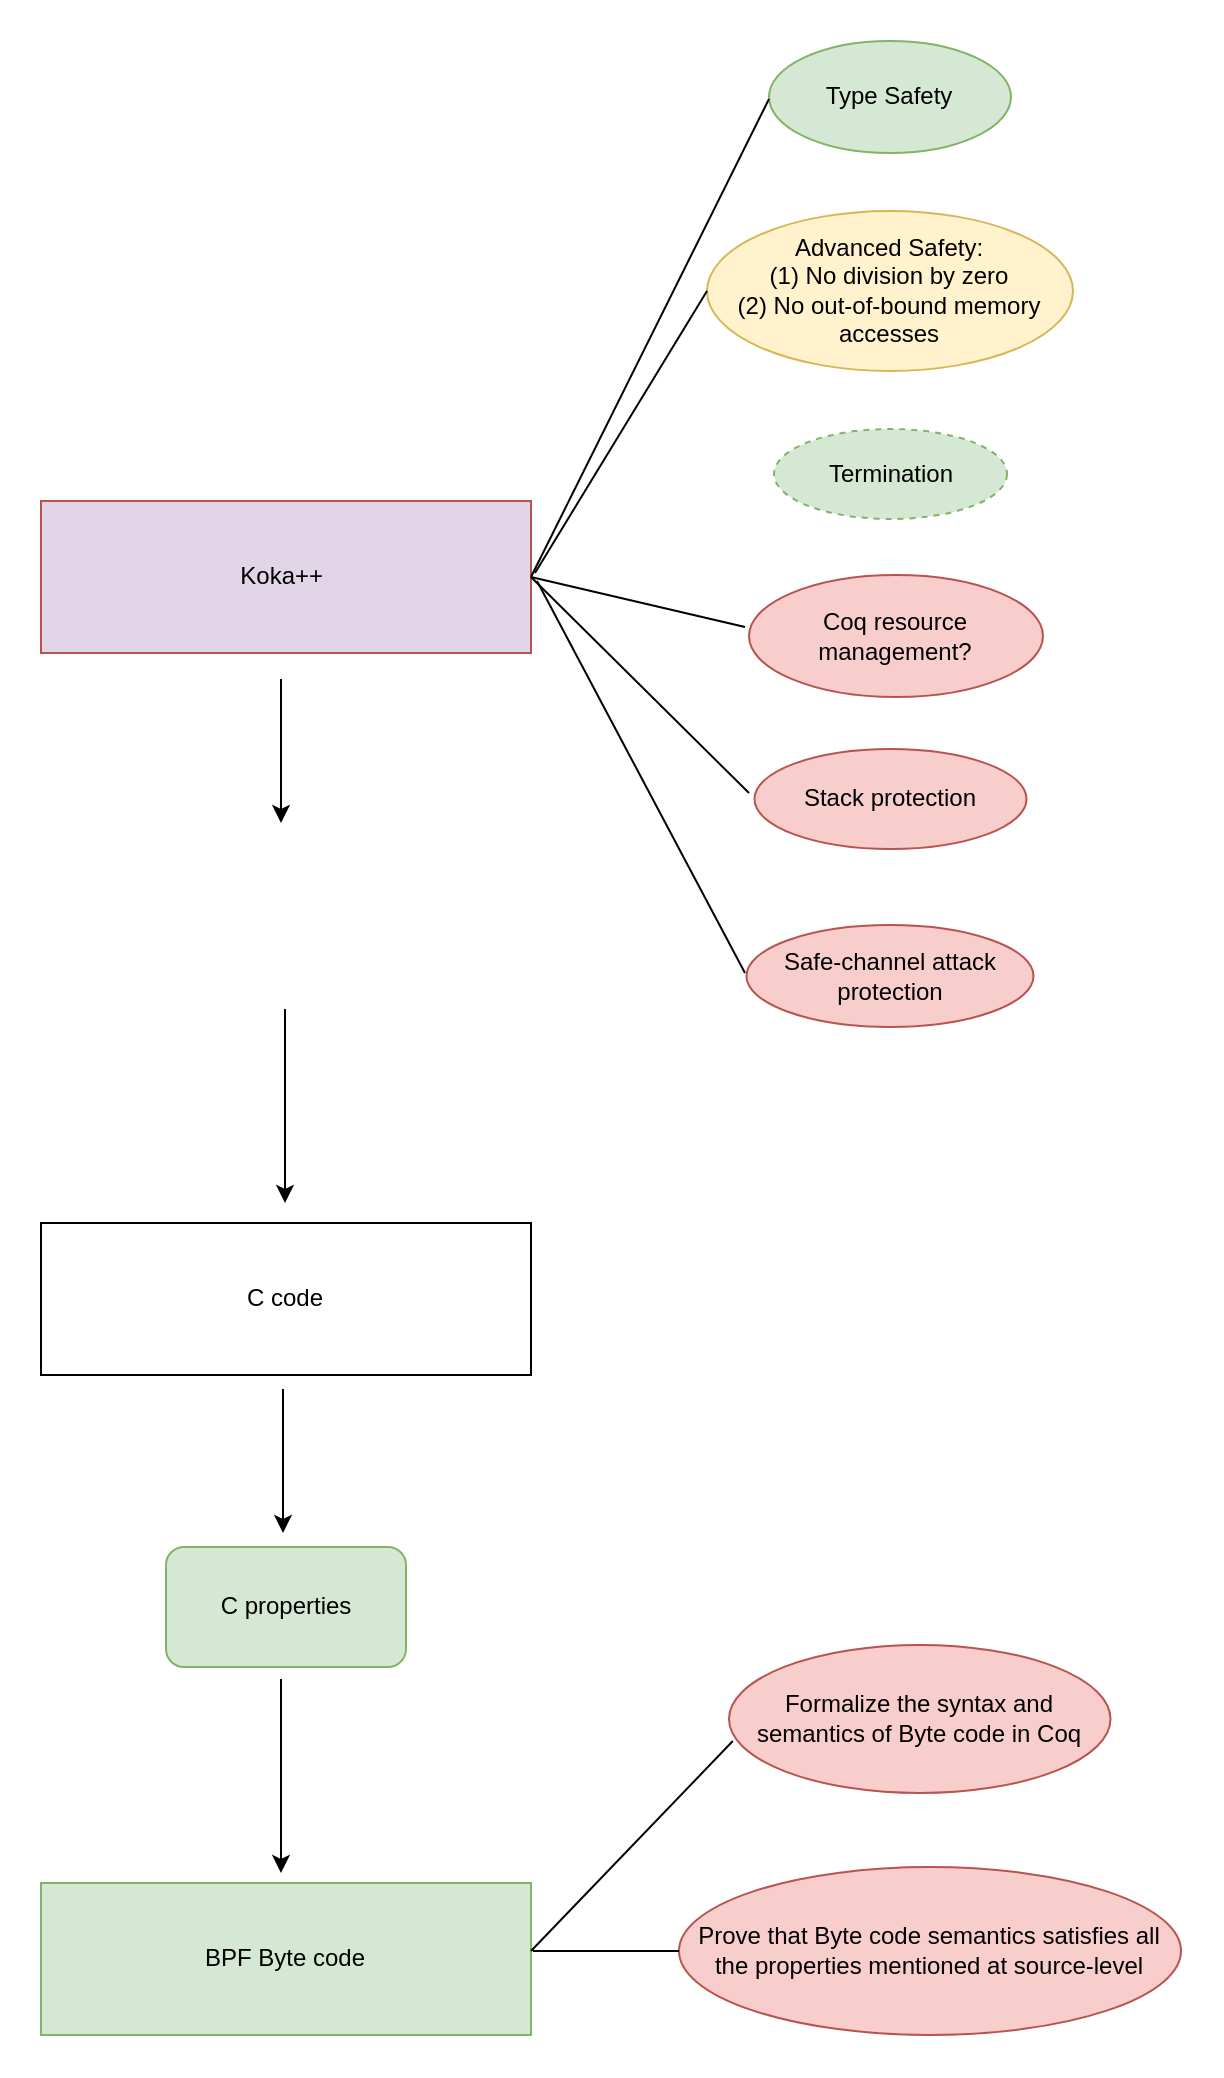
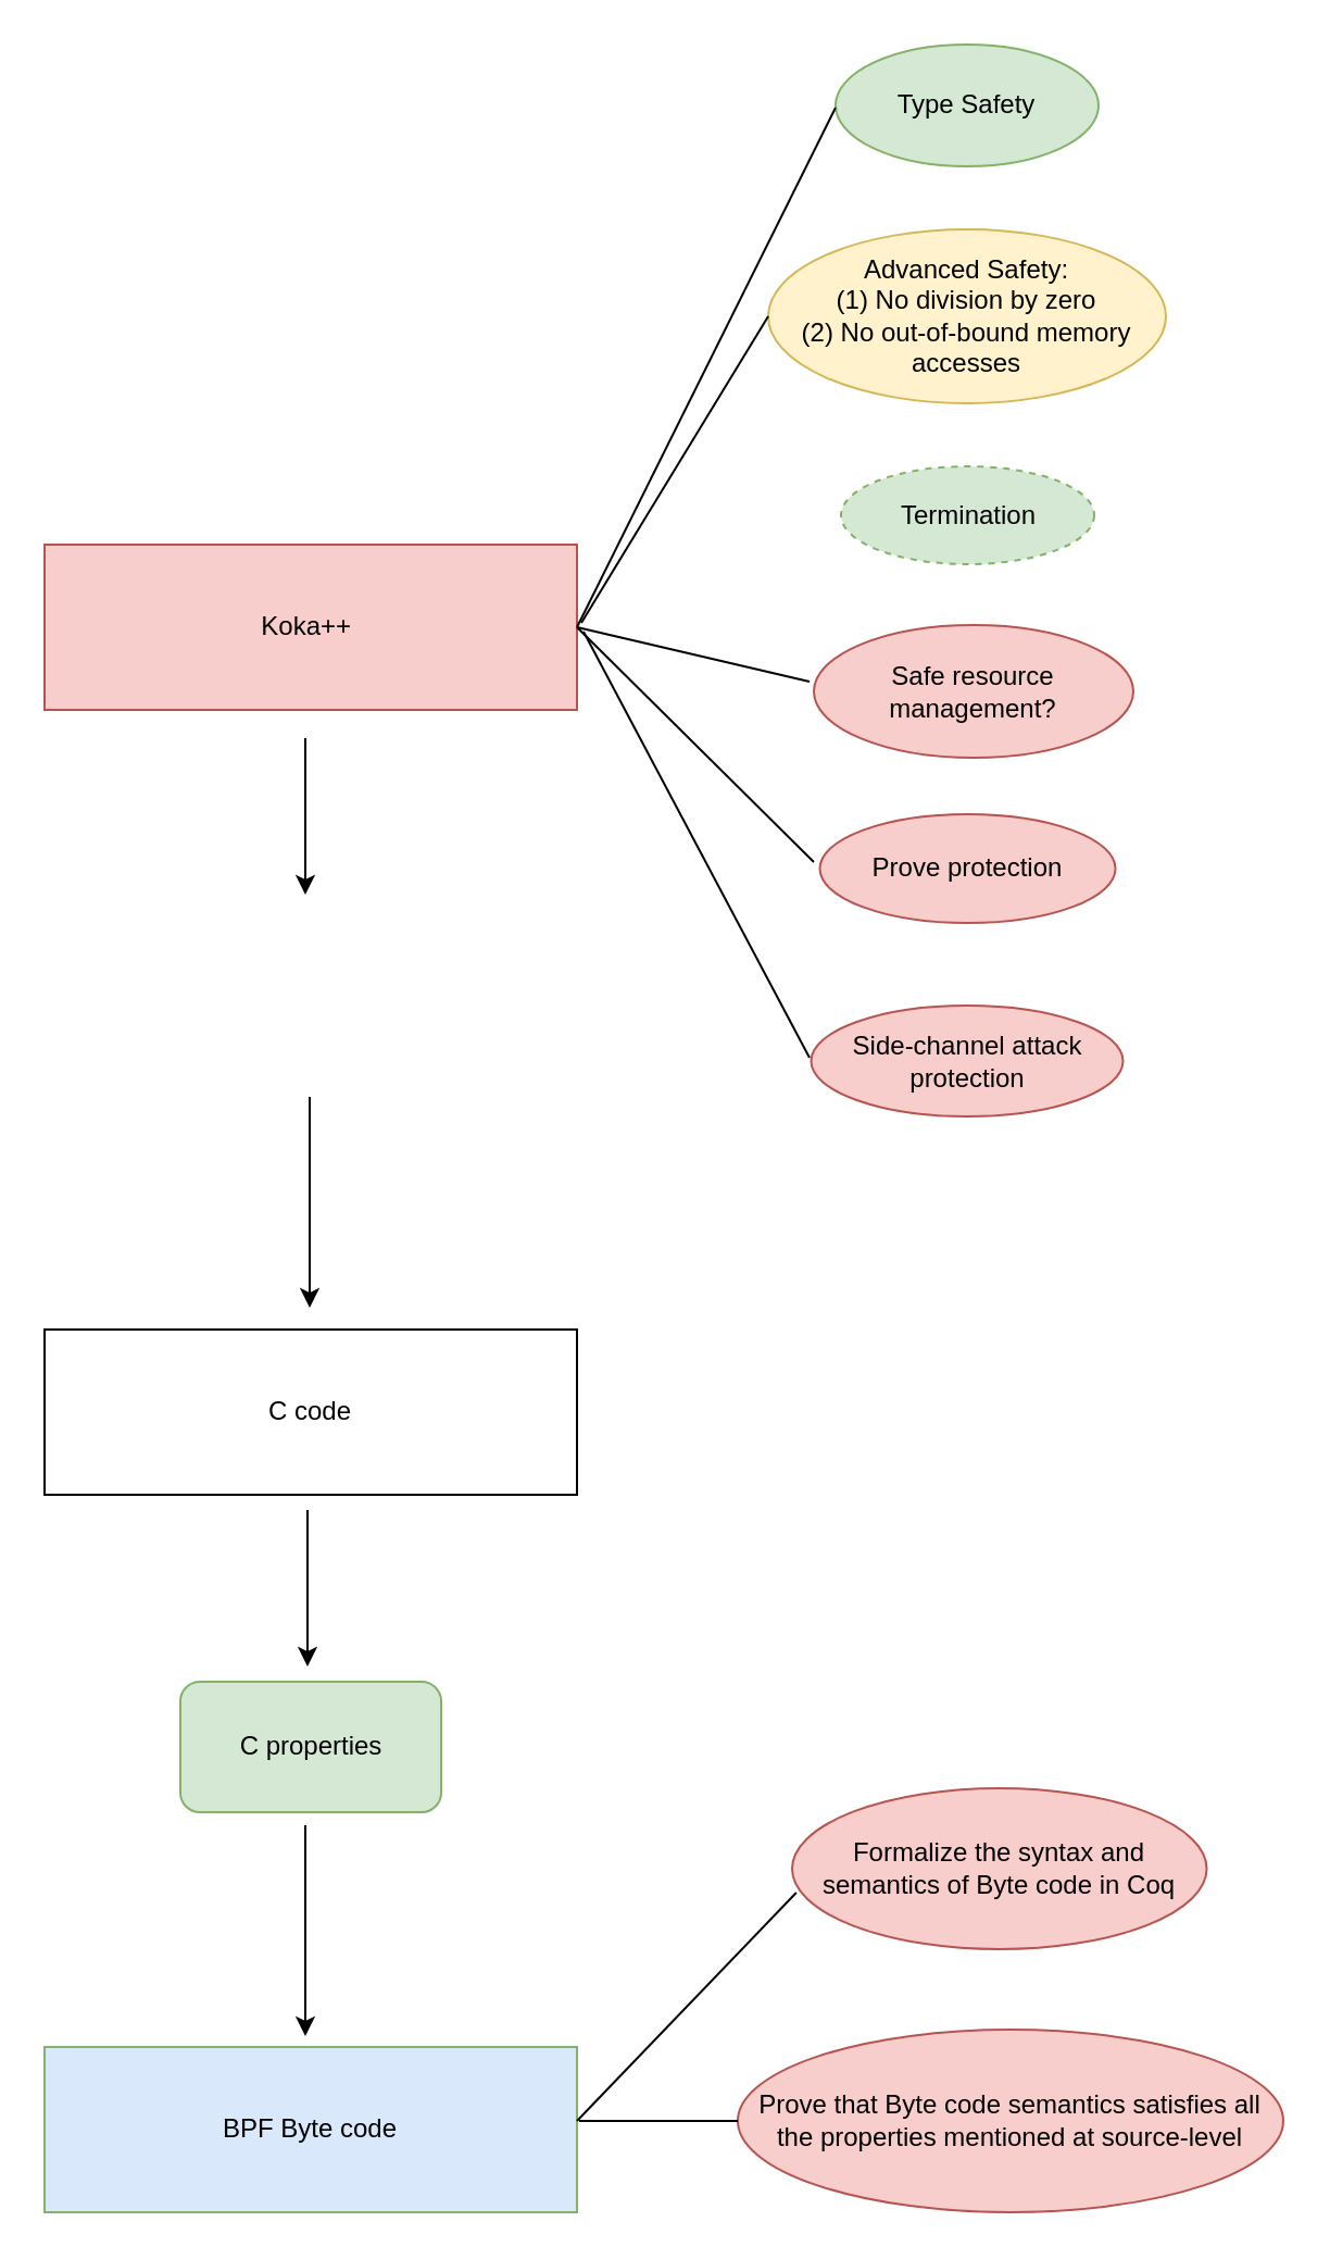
- <mxCell id="2" value="Koka++&amp;nbsp;" style="rounded=0;whiteSpace=wrap;html=1;fillColor=#e1d5e7;strokeColor=#b85450;" vertex="1" parent="1"><mxGeometry x="20" y="250" width="245" height="76" as="geometry" /></mxCell>
+ <mxCell id="2" value="Koka++&amp;nbsp;" style="rounded=0;whiteSpace=wrap;html=1;fillColor=#f8cecc;strokeColor=#b85450;" vertex="1" parent="1"><mxGeometry x="20" y="250" width="245" height="76" as="geometry" /></mxCell>
- <mxCell id="6" value="Coq resource management?" style="ellipse;whiteSpace=wrap;html=1;fillColor=#f8cecc;strokeColor=#b85450;" vertex="1" parent="1"><mxGeometry x="374" y="287" width="147" height="61" as="geometry" /></mxCell>
+ <mxCell id="6" value="Safe resource management?" style="ellipse;whiteSpace=wrap;html=1;fillColor=#f8cecc;strokeColor=#b85450;" vertex="1" parent="1"><mxGeometry x="374" y="287" width="147" height="61" as="geometry" /></mxCell>
- <mxCell id="7" value="Stack protection" style="ellipse;whiteSpace=wrap;html=1;fillColor=#f8cecc;strokeColor=#b85450;" vertex="1" parent="1"><mxGeometry x="376.75" y="374" width="136" height="50" as="geometry" /></mxCell>
+ <mxCell id="7" value="Prove protection" style="ellipse;whiteSpace=wrap;html=1;fillColor=#f8cecc;strokeColor=#b85450;" vertex="1" parent="1"><mxGeometry x="376.75" y="374" width="136" height="50" as="geometry" /></mxCell>
- <mxCell id="8" value="Safe-channel attack protection" style="ellipse;whiteSpace=wrap;html=1;fillColor=#f8cecc;strokeColor=#b85450;" vertex="1" parent="1"><mxGeometry x="372.75" y="462" width="143.5" height="51" as="geometry" /></mxCell>
+ <mxCell id="8" value="Side-channel attack protection" style="ellipse;whiteSpace=wrap;html=1;fillColor=#f8cecc;strokeColor=#b85450;" vertex="1" parent="1"><mxGeometry x="372.75" y="462" width="143.5" height="51" as="geometry" /></mxCell>
- <mxCell id="10" value="BPF Byte code" style="rounded=0;whiteSpace=wrap;html=1;fillColor=#d5e8d4;strokeColor=#82b366;" vertex="1" parent="1"><mxGeometry x="20" y="941" width="245" height="76" as="geometry" /></mxCell>
+ <mxCell id="10" value="BPF Byte code" style="rounded=0;whiteSpace=wrap;html=1;fillColor=#dae8fc;strokeColor=#82b366;" vertex="1" parent="1"><mxGeometry x="20" y="941" width="245" height="76" as="geometry" /></mxCell>
